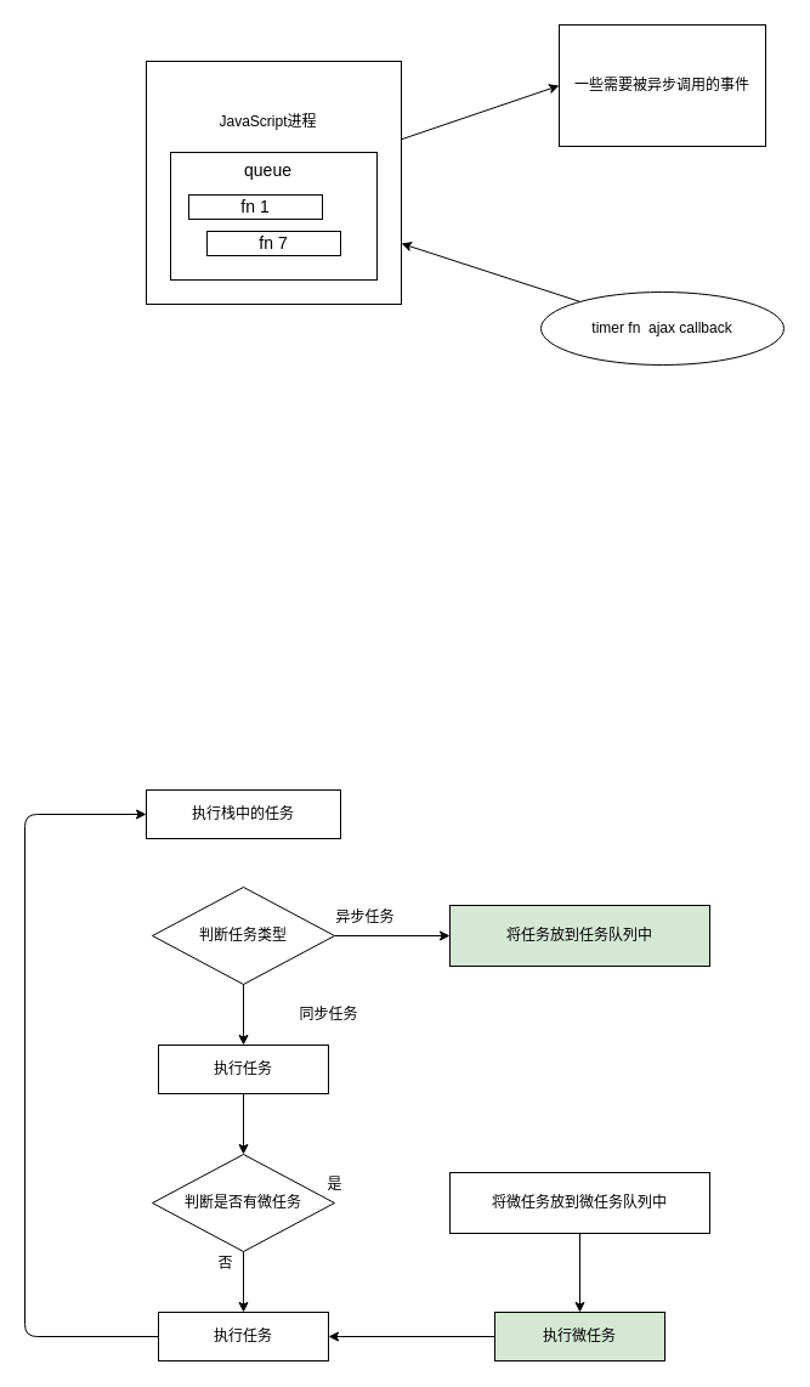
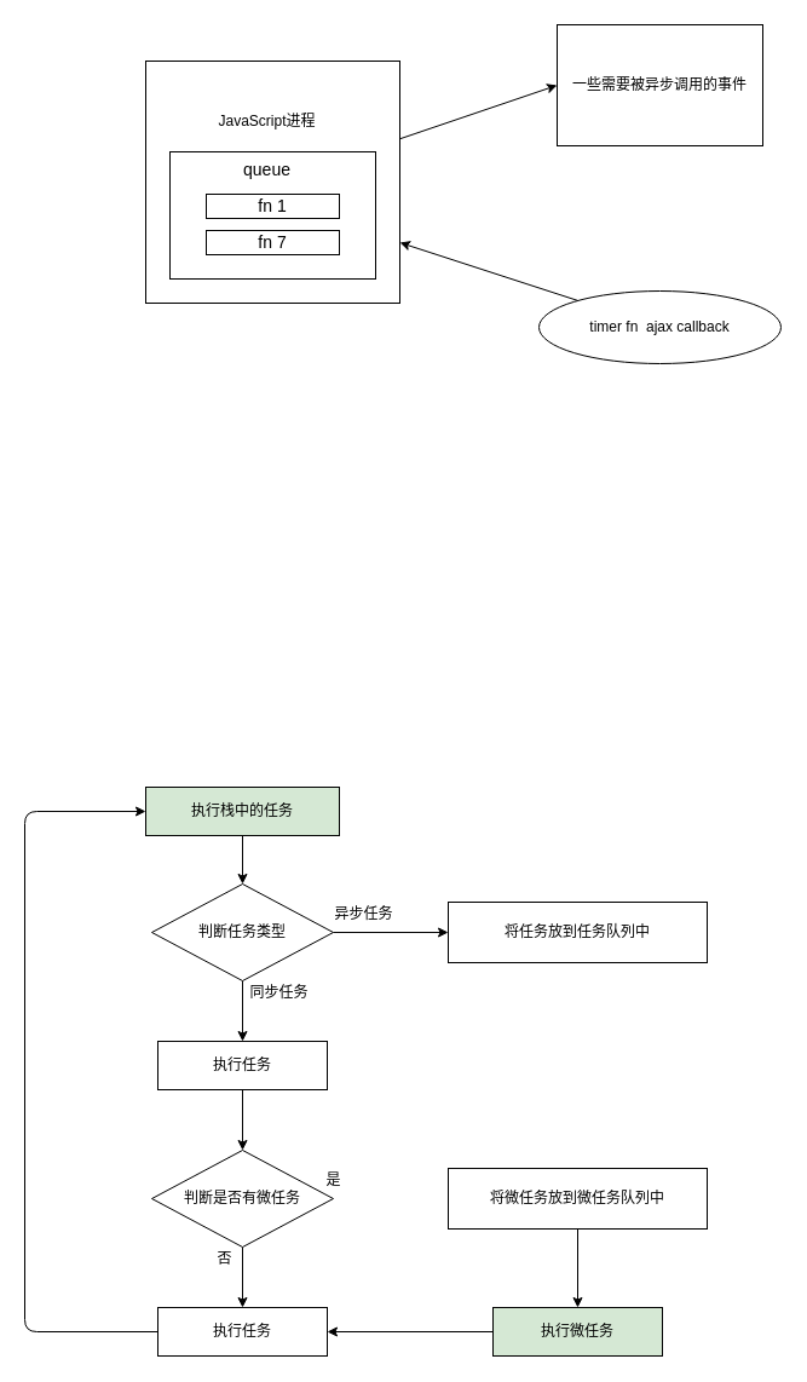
- <mxCell id="10" value="fn 1" style="whiteSpace=wrap;html=1;fontSize=14;fillColor=none;" vertex="1" parent="1"><mxGeometry x="155" y="160" width="110" height="20" as="geometry" /></mxCell>
+ <mxCell id="10" value="fn 1" style="whiteSpace=wrap;html=1;fontSize=14;fillColor=none;" vertex="1" parent="1"><mxGeometry x="170" y="160" width="110" height="20" as="geometry" /></mxCell>
- <mxCell id="13" value="执行栈中的任务" style="whiteSpace=wrap;html=1;" vertex="1" parent="1"><mxGeometry x="120" y="650" width="160" height="40" as="geometry" /></mxCell>
+ <mxCell id="13" value="执行栈中的任务" style="whiteSpace=wrap;html=1;fillColor=#d5e8d4;" vertex="1" parent="1"><mxGeometry x="120" y="650" width="160" height="40" as="geometry" /></mxCell>
+ <mxCell id="12" style="edgeStyle=none;html=1;entryX=0.5;entryY=0;entryDx=0;entryDy=0;" edge="1" parent="1" source="13" target="16"><mxGeometry relative="1" as="geometry" /></mxCell>
- <mxCell id="17" value="将任务放到任务队列中" style="whiteSpace=wrap;html=1;fillColor=#d5e8d4;" vertex="1" parent="1"><mxGeometry x="370" y="745" width="214" height="50" as="geometry" /></mxCell>
+ <mxCell id="17" value="将任务放到任务队列中" style="whiteSpace=wrap;html=1;" vertex="1" parent="1"><mxGeometry x="370" y="745" width="214" height="50" as="geometry" /></mxCell>
- <mxCell id="29" value="同步任务" style="text;html=1;align=center;verticalAlign=middle;resizable=0;points=[];autosize=1;strokeColor=none;fillColor=none;" vertex="1" parent="1"><mxGeometry x="240" y="825" width="60" height="20" as="geometry" /></mxCell>
+ <mxCell id="29" value="同步任务" style="text;html=1;align=center;verticalAlign=middle;resizable=0;points=[];autosize=1;strokeColor=none;fillColor=none;" vertex="1" parent="1"><mxGeometry x="200" y="810" width="60" height="20" as="geometry" /></mxCell>
